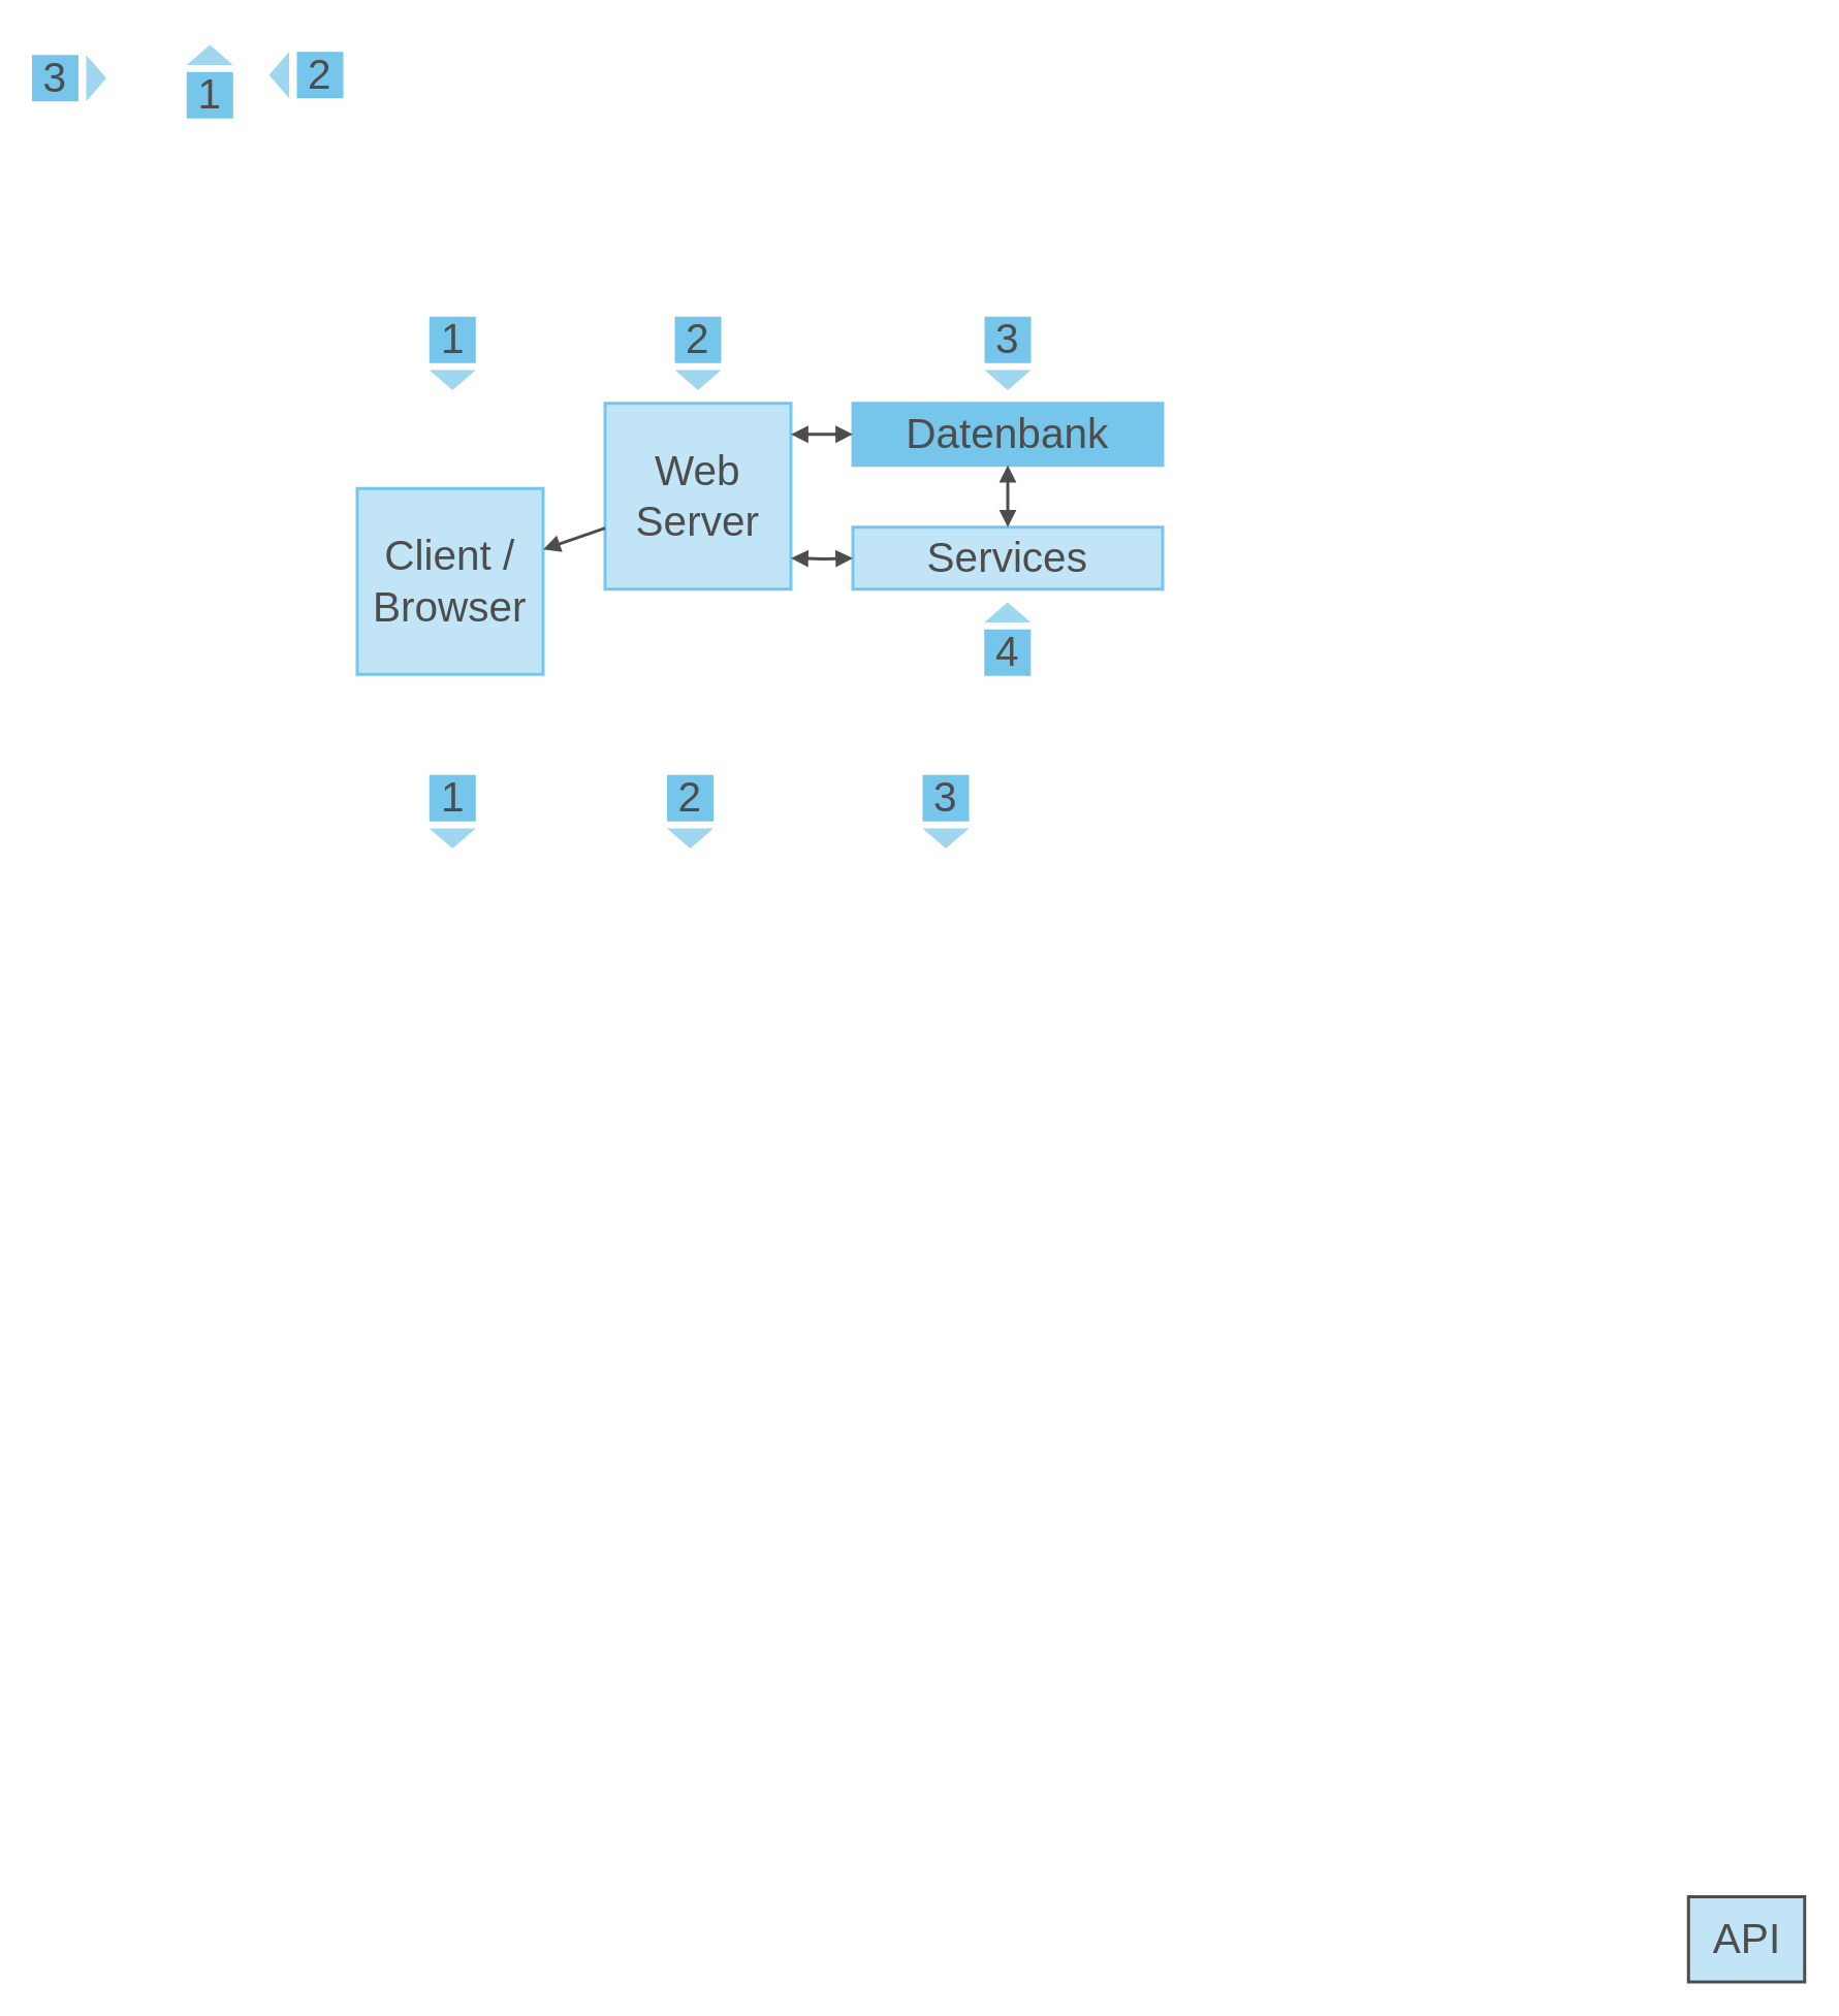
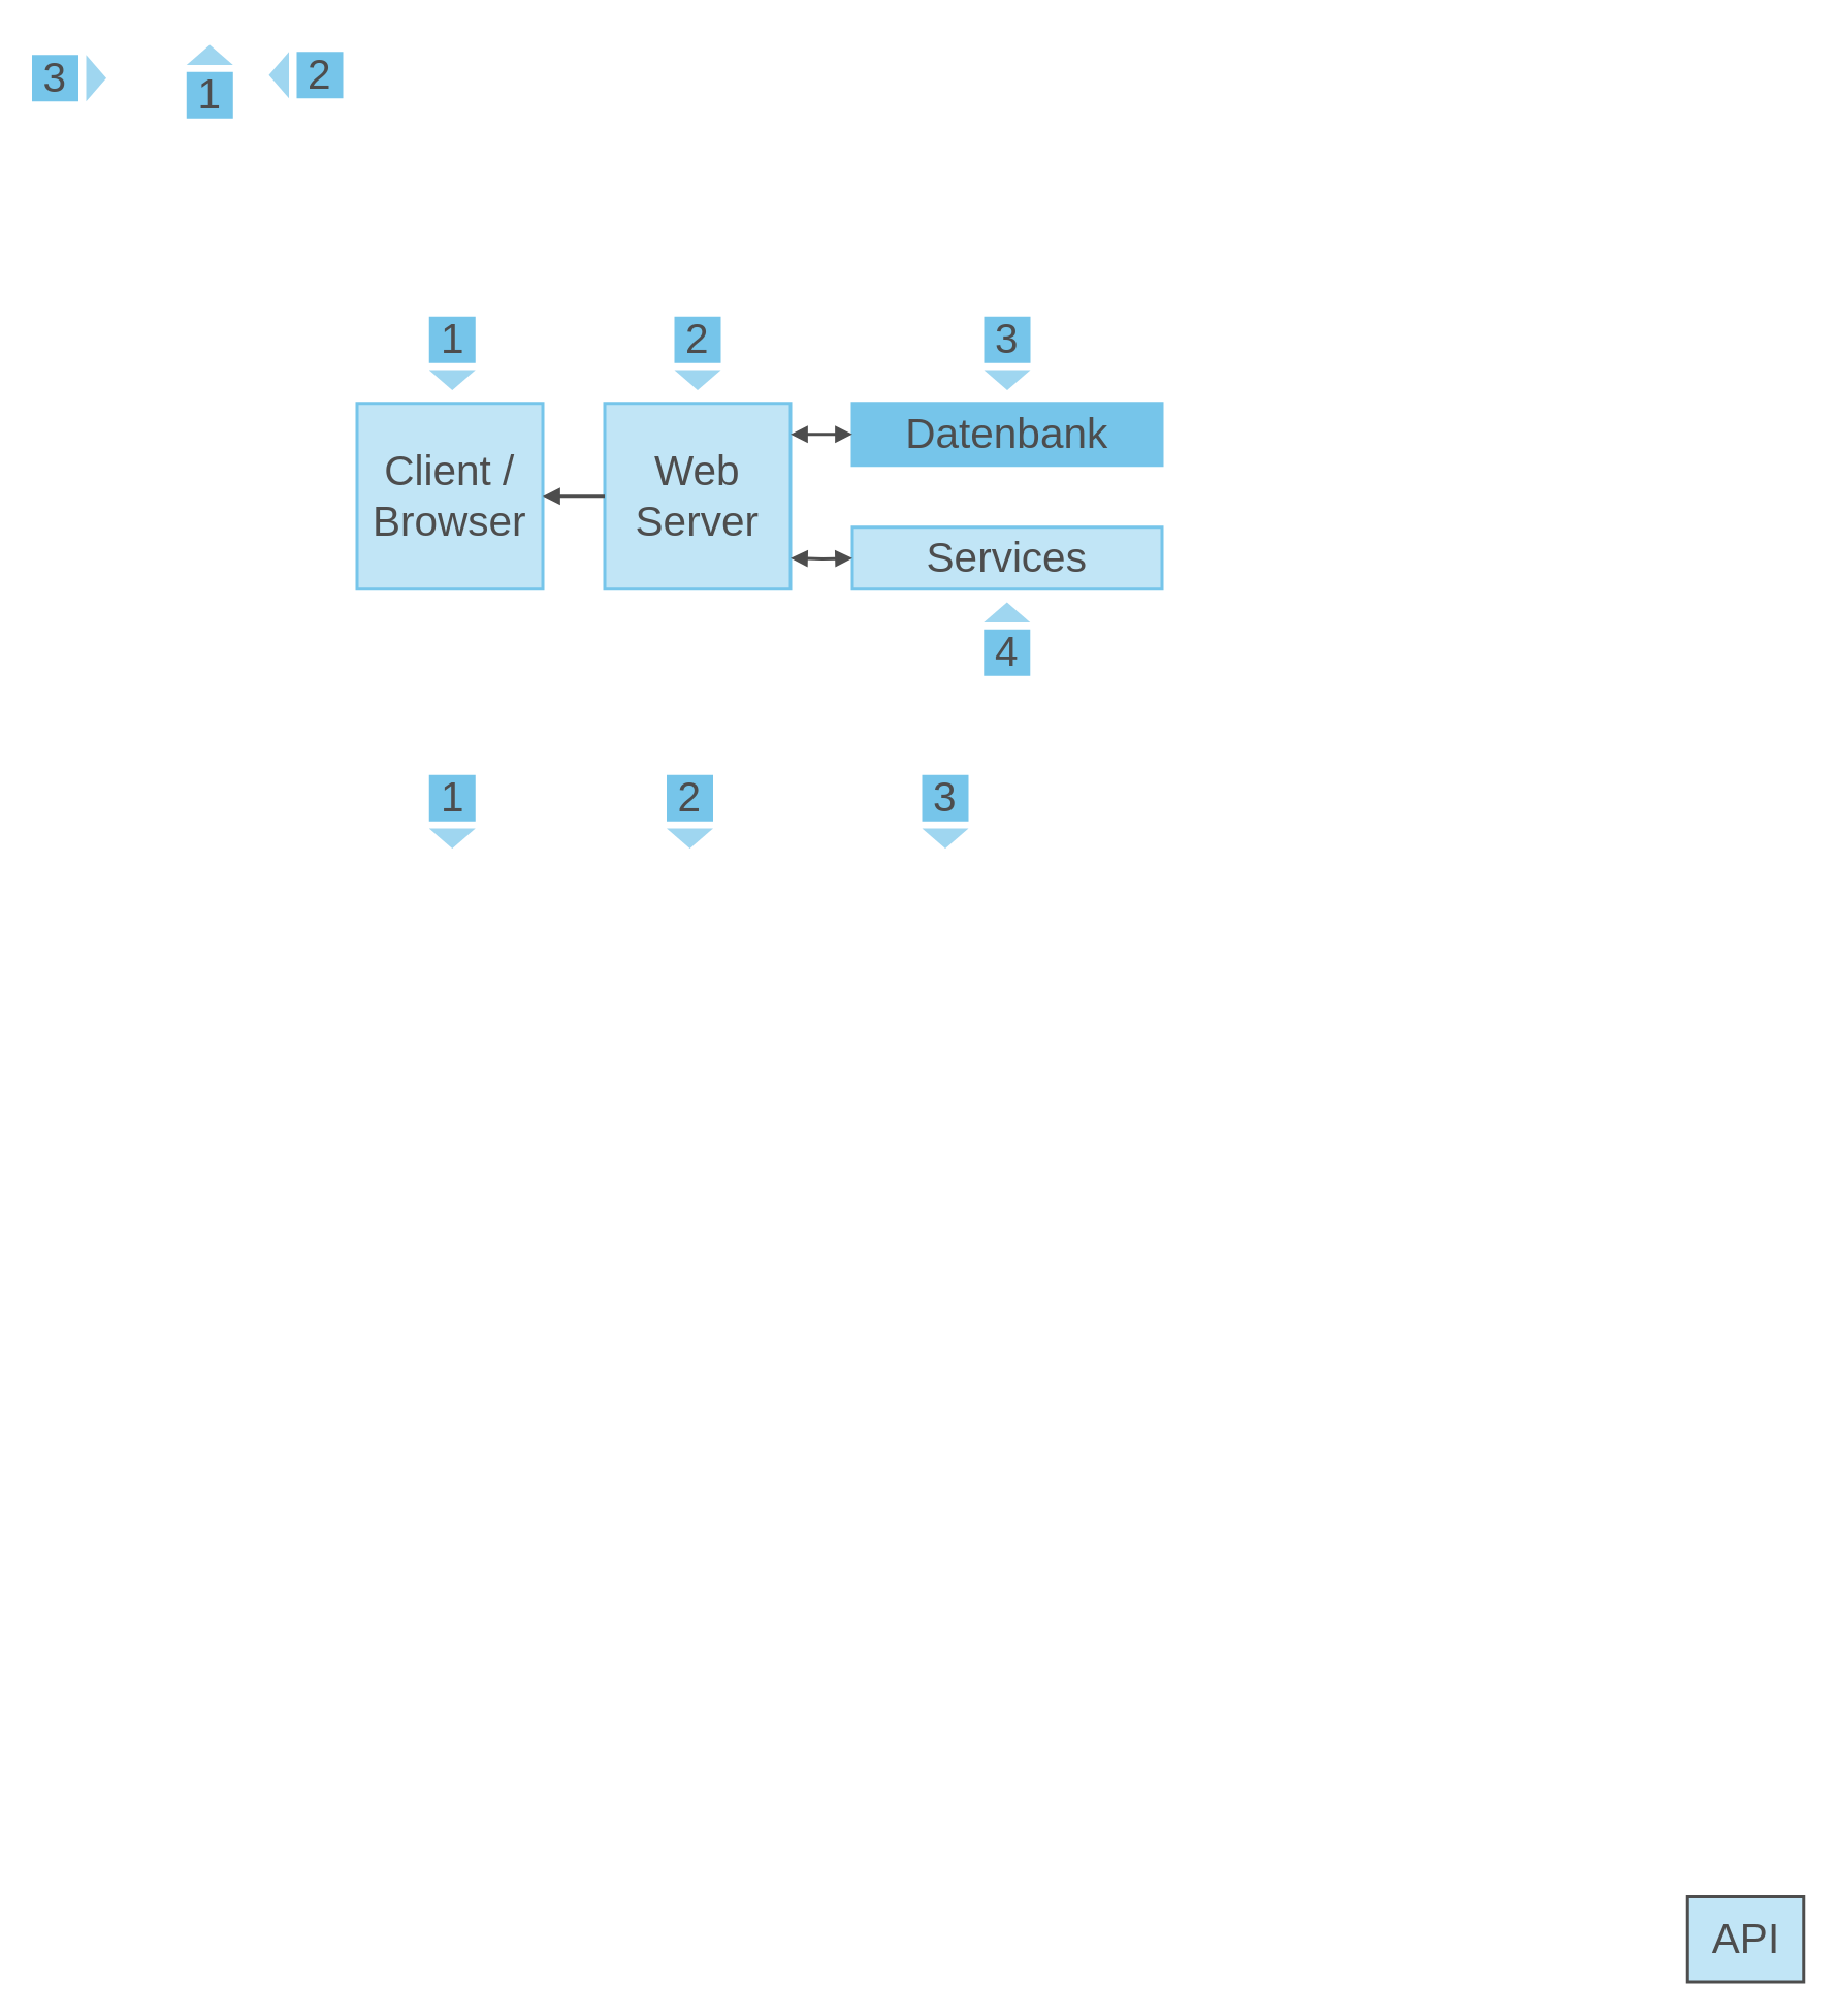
- <mxCell id="21" value="" style="rounded=0;orthogonalLoop=1;jettySize=auto;html=1;strokeColor=#4D4D4D;strokeWidth=2;endArrow=block;endFill=1;edgeStyle=orthogonalEdgeStyle;startArrow=block;startFill=1;exitX=0.5;exitY=0;exitDx=0;exitDy=0;entryX=0.5;entryY=1;entryDx=0;entryDy=0;" parent="1" source="17" target="16" edge="1"><mxGeometry relative="1" as="geometry"><mxPoint x="630" y="300" as="sourcePoint" /><mxPoint x="660" y="330" as="targetPoint" /></mxGeometry></mxCell>
- <mxCell id="2" value="Client / Browser&lt;br style=&quot;font-size: 27px;&quot;&gt;" style="rounded=0;whiteSpace=wrap;html=1;fillColor=#C1E5F6;strokeColor=#76C5EA;strokeWidth=2;fontColor=#4D4D4D;fontSize=27;" parent="1" vertex="1"><mxGeometry x="230" y="315" width="120" height="120" as="geometry" /></mxCell>
+ <mxCell id="2" value="Client / Browser&lt;br style=&quot;font-size: 27px;&quot;&gt;" style="rounded=0;whiteSpace=wrap;html=1;fillColor=#C1E5F6;strokeColor=#76C5EA;strokeWidth=2;fontColor=#4D4D4D;fontSize=27;" parent="1" vertex="1"><mxGeometry x="230" y="260" width="120" height="120" as="geometry" /></mxCell>
